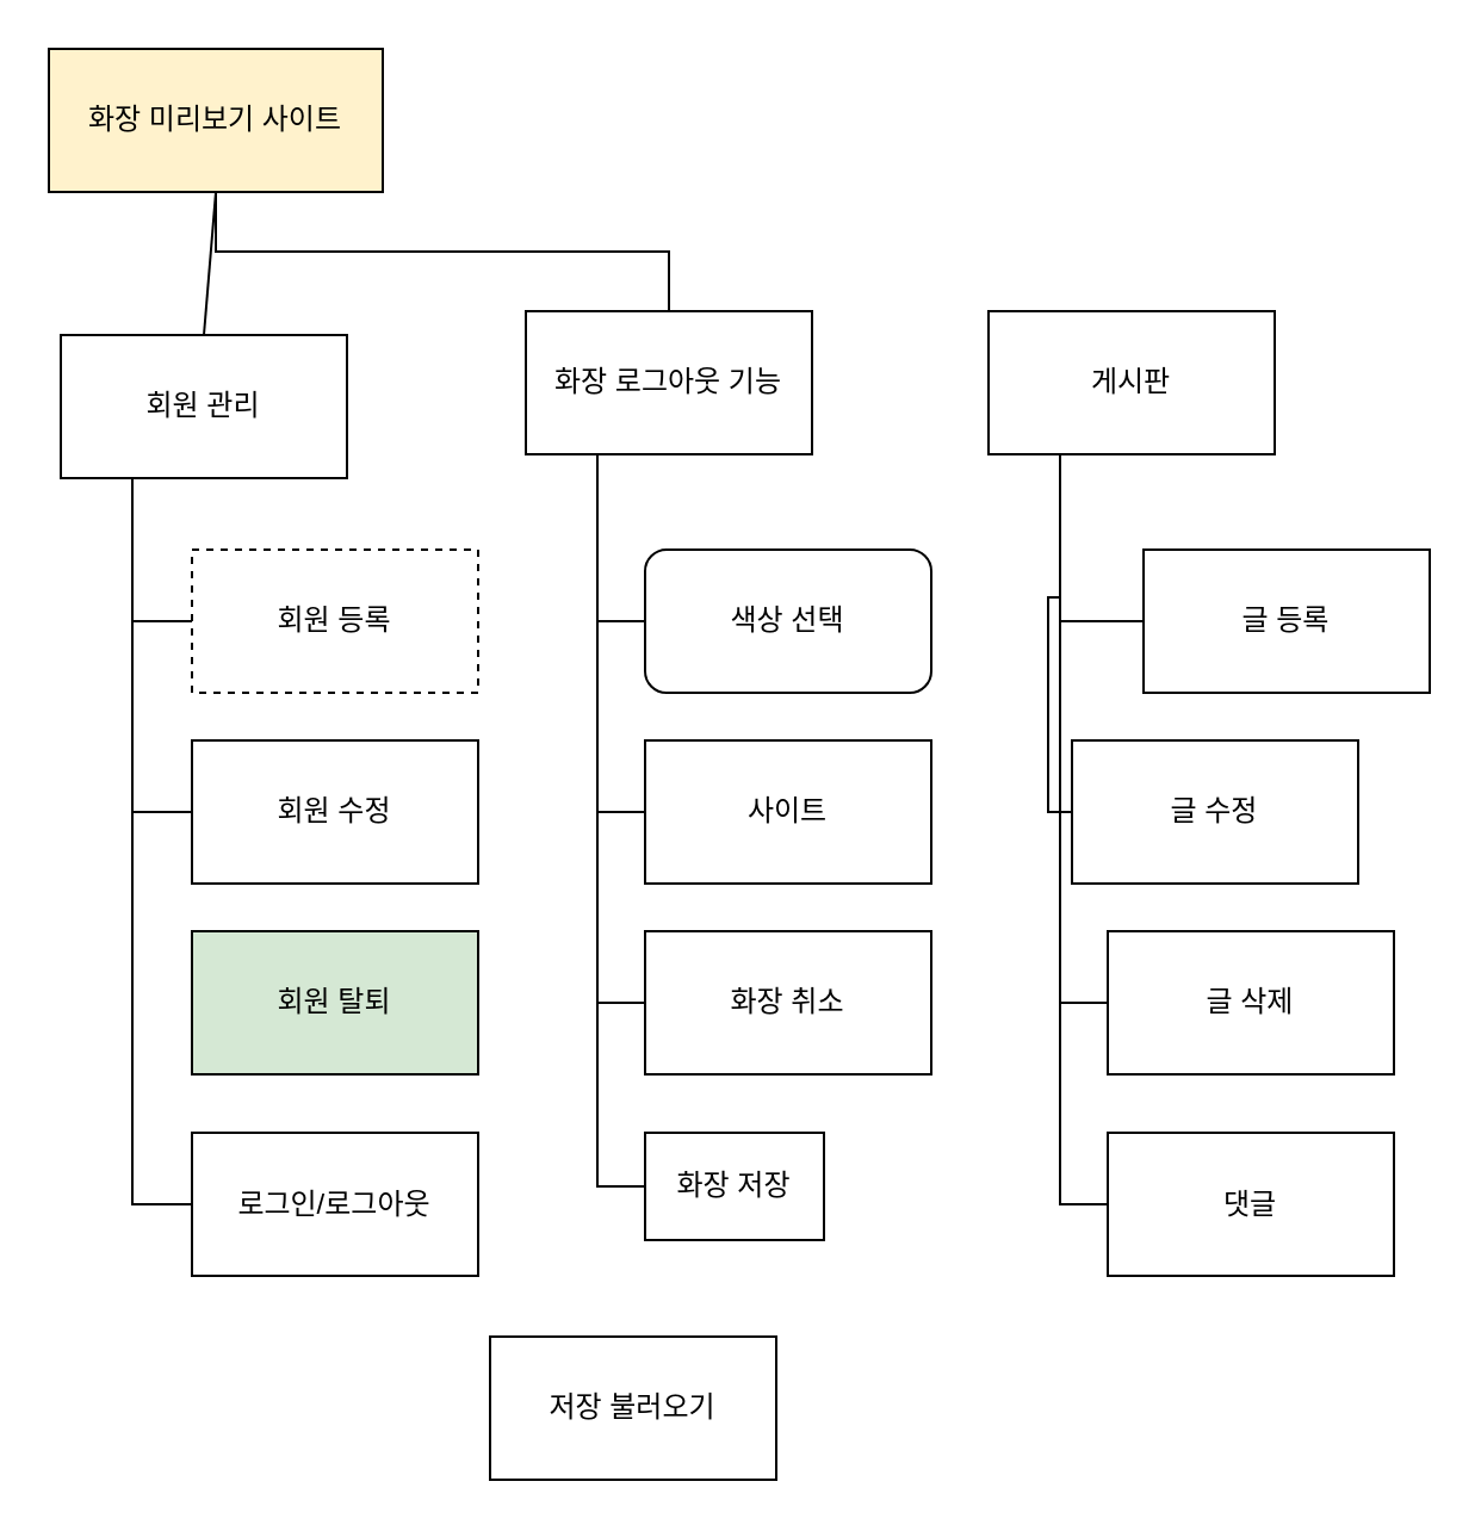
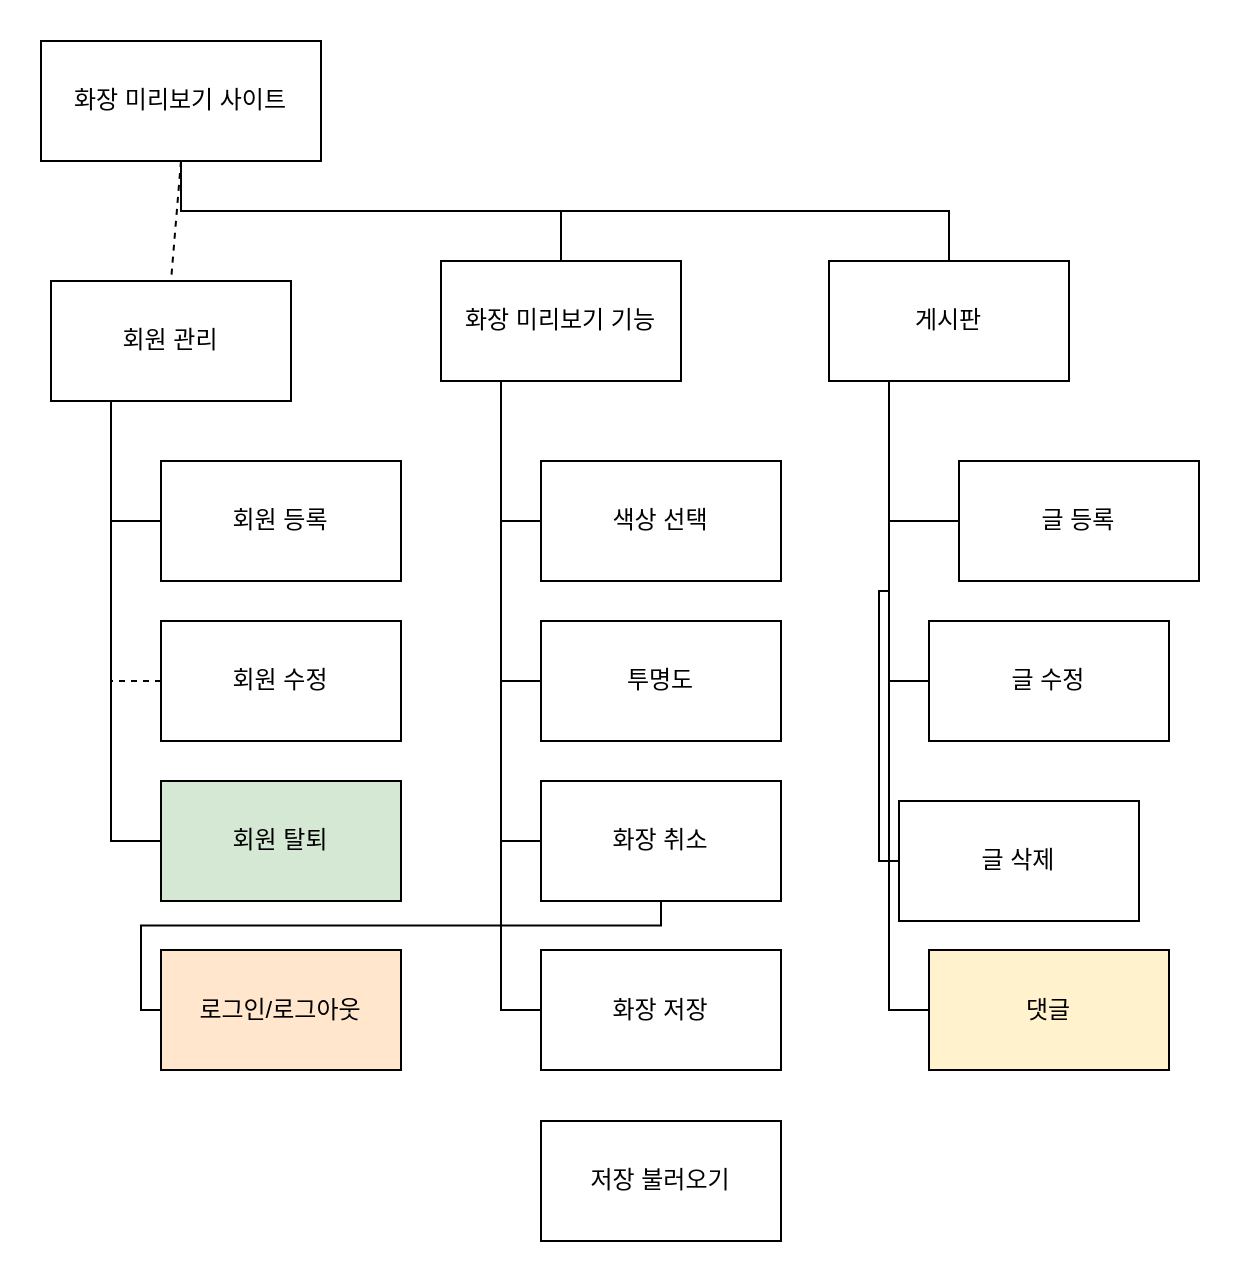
- <mxCell id="2" value="&lt;font style=&quot;vertical-align: inherit;&quot;&gt;&lt;font style=&quot;vertical-align: inherit;&quot;&gt;화장 미리보기 사이트&lt;/font&gt;&lt;/font&gt;" style="rounded=0;whiteSpace=wrap;html=1;fillColor=#fff2cc;" vertex="1" parent="1"><mxGeometry x="20" y="20" width="140" height="60" as="geometry" /></mxCell>
+ <mxCell id="2" value="&lt;font style=&quot;vertical-align: inherit;&quot;&gt;&lt;font style=&quot;vertical-align: inherit;&quot;&gt;화장 미리보기 사이트&lt;/font&gt;&lt;/font&gt;" style="rounded=0;whiteSpace=wrap;html=1;" vertex="1" parent="1"><mxGeometry x="20" y="20" width="140" height="60" as="geometry" /></mxCell>
+ <mxCell id="23" value="" style="endArrow=none;html=1;rounded=0;exitX=0.5;exitY=1;exitDx=0;exitDy=0;entryX=0.5;entryY=0;entryDx=0;entryDy=0;edgeStyle=orthogonalEdgeStyle;" edge="1" parent="1" source="2" target="13"><mxGeometry width="50" height="50" relative="1" as="geometry"><mxPoint x="200" y="230" as="sourcePoint" /><mxPoint x="250" y="180" as="targetPoint" /></mxGeometry></mxCell>
- <mxCell id="21" value="" style="endArrow=none;html=1;rounded=0;entryX=0.5;entryY=0;entryDx=0;entryDy=0;exitX=0.5;exitY=1;exitDx=0;exitDy=0;" edge="1" parent="1" source="2" target="3"><mxGeometry width="50" height="50" relative="1" as="geometry"><mxPoint x="250" y="260" as="sourcePoint" /><mxPoint x="300" y="210" as="targetPoint" /></mxGeometry></mxCell>
+ <mxCell id="21" value="" style="endArrow=none;html=1;rounded=0;entryX=0.5;entryY=0;entryDx=0;entryDy=0;exitX=0.5;exitY=1;exitDx=0;exitDy=0;dashed=1;" edge="1" parent="1" source="2" target="3"><mxGeometry width="50" height="50" relative="1" as="geometry"><mxPoint x="250" y="260" as="sourcePoint" /><mxPoint x="300" y="210" as="targetPoint" /></mxGeometry></mxCell>
- <mxCell id="8" value="화장 로그아웃 기능" style="rounded=0;whiteSpace=wrap;html=1;" vertex="1" parent="1"><mxGeometry x="220" y="130" width="120" height="60" as="geometry" /></mxCell>
+ <mxCell id="8" value="화장 미리보기 기능" style="rounded=0;whiteSpace=wrap;html=1;" vertex="1" parent="1"><mxGeometry x="220" y="130" width="120" height="60" as="geometry" /></mxCell>
- <mxCell id="4" value="&lt;font style=&quot;vertical-align: inherit;&quot;&gt;&lt;font style=&quot;vertical-align: inherit;&quot;&gt;&lt;font style=&quot;vertical-align: inherit;&quot;&gt;&lt;font style=&quot;vertical-align: inherit;&quot;&gt;회원 등록&lt;/font&gt;&lt;/font&gt;&lt;/font&gt;&lt;/font&gt;" style="rounded=0;whiteSpace=wrap;html=1;dashed=1;" vertex="1" parent="1"><mxGeometry x="80" y="230" width="120" height="60" as="geometry" /></mxCell>
+ <mxCell id="4" value="&lt;font style=&quot;vertical-align: inherit;&quot;&gt;&lt;font style=&quot;vertical-align: inherit;&quot;&gt;&lt;font style=&quot;vertical-align: inherit;&quot;&gt;&lt;font style=&quot;vertical-align: inherit;&quot;&gt;회원 등록&lt;/font&gt;&lt;/font&gt;&lt;/font&gt;&lt;/font&gt;" style="rounded=0;whiteSpace=wrap;html=1;" vertex="1" parent="1"><mxGeometry x="80" y="230" width="120" height="60" as="geometry" /></mxCell>
- <mxCell id="9" value="&lt;font style=&quot;vertical-align: inherit;&quot;&gt;&lt;font style=&quot;vertical-align: inherit;&quot;&gt;&lt;font style=&quot;vertical-align: inherit;&quot;&gt;&lt;font style=&quot;vertical-align: inherit;&quot;&gt;색상 선택&lt;/font&gt;&lt;/font&gt;&lt;/font&gt;&lt;/font&gt;" style="whiteSpace=wrap;html=1;rounded=1;" vertex="1" parent="1"><mxGeometry x="270" y="230" width="120" height="60" as="geometry" /></mxCell>
+ <mxCell id="9" value="&lt;font style=&quot;vertical-align: inherit;&quot;&gt;&lt;font style=&quot;vertical-align: inherit;&quot;&gt;&lt;font style=&quot;vertical-align: inherit;&quot;&gt;&lt;font style=&quot;vertical-align: inherit;&quot;&gt;색상 선택&lt;/font&gt;&lt;/font&gt;&lt;/font&gt;&lt;/font&gt;" style="rounded=0;whiteSpace=wrap;html=1;" vertex="1" parent="1"><mxGeometry x="270" y="230" width="120" height="60" as="geometry" /></mxCell>
- <mxCell id="25" value="" style="endArrow=none;html=1;rounded=0;exitX=0.25;exitY=1;exitDx=0;exitDy=0;entryX=0;entryY=0.5;entryDx=0;entryDy=0;edgeStyle=orthogonalEdgeStyle;" edge="1" parent="1" source="3" target="5"><mxGeometry width="50" height="50" relative="1" as="geometry"><mxPoint x="200" y="370" as="sourcePoint" /><mxPoint x="250" y="320" as="targetPoint" /></mxGeometry></mxCell>
+ <mxCell id="25" value="" style="endArrow=none;html=1;rounded=0;exitX=0.25;exitY=1;exitDx=0;exitDy=0;entryX=0;entryY=0.5;entryDx=0;entryDy=0;edgeStyle=orthogonalEdgeStyle;dashed=1;" edge="1" parent="1" source="3" target="5"><mxGeometry width="50" height="50" relative="1" as="geometry"><mxPoint x="200" y="370" as="sourcePoint" /><mxPoint x="250" y="320" as="targetPoint" /></mxGeometry></mxCell>
- <mxCell id="10" value="&lt;font style=&quot;vertical-align: inherit;&quot;&gt;&lt;font style=&quot;vertical-align: inherit;&quot;&gt;&lt;font style=&quot;vertical-align: inherit;&quot;&gt;&lt;font style=&quot;vertical-align: inherit;&quot;&gt;&lt;font style=&quot;vertical-align: inherit;&quot;&gt;&lt;font style=&quot;vertical-align: inherit;&quot;&gt;사이트&lt;/font&gt;&lt;/font&gt;&lt;/font&gt;&lt;/font&gt;&lt;/font&gt;&lt;/font&gt;" style="rounded=0;whiteSpace=wrap;html=1;" vertex="1" parent="1"><mxGeometry x="270" y="310" width="120" height="60" as="geometry" /></mxCell>
+ <mxCell id="10" value="&lt;font style=&quot;vertical-align: inherit;&quot;&gt;&lt;font style=&quot;vertical-align: inherit;&quot;&gt;&lt;font style=&quot;vertical-align: inherit;&quot;&gt;&lt;font style=&quot;vertical-align: inherit;&quot;&gt;&lt;font style=&quot;vertical-align: inherit;&quot;&gt;&lt;font style=&quot;vertical-align: inherit;&quot;&gt;투명도&lt;/font&gt;&lt;/font&gt;&lt;/font&gt;&lt;/font&gt;&lt;/font&gt;&lt;/font&gt;" style="rounded=0;whiteSpace=wrap;html=1;" vertex="1" parent="1"><mxGeometry x="270" y="310" width="120" height="60" as="geometry" /></mxCell>
- <mxCell id="15" value="&lt;font style=&quot;vertical-align: inherit;&quot;&gt;&lt;font style=&quot;vertical-align: inherit;&quot;&gt;&lt;font style=&quot;vertical-align: inherit;&quot;&gt;&lt;font style=&quot;vertical-align: inherit;&quot;&gt;&lt;font style=&quot;vertical-align: inherit;&quot;&gt;&lt;font style=&quot;vertical-align: inherit;&quot;&gt;글 수정&lt;/font&gt;&lt;/font&gt;&lt;/font&gt;&lt;/font&gt;&lt;/font&gt;&lt;/font&gt;" style="rounded=0;whiteSpace=wrap;html=1;" vertex="1" parent="1"><mxGeometry x="449" y="310" width="120" height="60" as="geometry" /></mxCell>
+ <mxCell id="15" value="&lt;font style=&quot;vertical-align: inherit;&quot;&gt;&lt;font style=&quot;vertical-align: inherit;&quot;&gt;&lt;font style=&quot;vertical-align: inherit;&quot;&gt;&lt;font style=&quot;vertical-align: inherit;&quot;&gt;&lt;font style=&quot;vertical-align: inherit;&quot;&gt;&lt;font style=&quot;vertical-align: inherit;&quot;&gt;글 수정&lt;/font&gt;&lt;/font&gt;&lt;/font&gt;&lt;/font&gt;&lt;/font&gt;&lt;/font&gt;" style="rounded=0;whiteSpace=wrap;html=1;" vertex="1" parent="1"><mxGeometry x="464" y="310" width="120" height="60" as="geometry" /></mxCell>
+ <mxCell id="24" value="" style="endArrow=none;html=1;rounded=0;entryX=0.25;entryY=1;entryDx=0;entryDy=0;exitX=0;exitY=0.5;exitDx=0;exitDy=0;edgeStyle=orthogonalEdgeStyle;" edge="1" parent="1" source="6" target="3"><mxGeometry width="50" height="50" relative="1" as="geometry"><mxPoint x="200" y="370" as="sourcePoint" /><mxPoint x="250" y="320" as="targetPoint" /></mxGeometry></mxCell>
- <mxCell id="16" value="&lt;font style=&quot;vertical-align: inherit;&quot;&gt;&lt;font style=&quot;vertical-align: inherit;&quot;&gt;&lt;font style=&quot;vertical-align: inherit;&quot;&gt;&lt;font style=&quot;vertical-align: inherit;&quot;&gt;&lt;font style=&quot;vertical-align: inherit;&quot;&gt;&lt;font style=&quot;vertical-align: inherit;&quot;&gt;&lt;font style=&quot;vertical-align: inherit;&quot;&gt;&lt;font style=&quot;vertical-align: inherit;&quot;&gt;글 삭제&lt;/font&gt;&lt;/font&gt;&lt;/font&gt;&lt;/font&gt;&lt;/font&gt;&lt;/font&gt;&lt;/font&gt;&lt;/font&gt;" style="rounded=0;whiteSpace=wrap;html=1;" vertex="1" parent="1"><mxGeometry x="464" y="390" width="120" height="60" as="geometry" /></mxCell>
+ <mxCell id="16" value="&lt;font style=&quot;vertical-align: inherit;&quot;&gt;&lt;font style=&quot;vertical-align: inherit;&quot;&gt;&lt;font style=&quot;vertical-align: inherit;&quot;&gt;&lt;font style=&quot;vertical-align: inherit;&quot;&gt;&lt;font style=&quot;vertical-align: inherit;&quot;&gt;&lt;font style=&quot;vertical-align: inherit;&quot;&gt;&lt;font style=&quot;vertical-align: inherit;&quot;&gt;&lt;font style=&quot;vertical-align: inherit;&quot;&gt;글 삭제&lt;/font&gt;&lt;/font&gt;&lt;/font&gt;&lt;/font&gt;&lt;/font&gt;&lt;/font&gt;&lt;/font&gt;&lt;/font&gt;" style="rounded=0;whiteSpace=wrap;html=1;" vertex="1" parent="1"><mxGeometry x="449" y="400" width="120" height="60" as="geometry" /></mxCell>
- <mxCell id="19" value="" style="endArrow=none;html=1;rounded=0;entryX=0.25;entryY=1;entryDx=0;entryDy=0;exitX=0;exitY=0.5;exitDx=0;exitDy=0;edgeStyle=orthogonalEdgeStyle;" edge="1" parent="1" source="7" target="3"><mxGeometry width="50" height="50" relative="1" as="geometry"><mxPoint x="420" y="480" as="sourcePoint" /><mxPoint x="50" y="220" as="targetPoint" /></mxGeometry></mxCell>
+ <mxCell id="19" value="" style="endArrow=none;html=1;rounded=0;exitX=0;exitY=0.5;exitDx=0;exitDy=0;edgeStyle=orthogonalEdgeStyle;" edge="1" parent="1" source="7" target="11"><mxGeometry width="50" height="50" relative="1" as="geometry"><mxPoint x="420" y="480" as="sourcePoint" /><mxPoint x="50" y="220" as="targetPoint" /></mxGeometry></mxCell>
- <mxCell id="12" value="&lt;font style=&quot;vertical-align: inherit;&quot;&gt;&lt;font style=&quot;vertical-align: inherit;&quot;&gt;화장 저장&lt;/font&gt;&lt;/font&gt;" style="rounded=0;whiteSpace=wrap;html=1;" vertex="1" parent="1"><mxGeometry x="270" y="474.5" width="75" height="45" as="geometry" /></mxCell>
+ <mxCell id="12" value="&lt;font style=&quot;vertical-align: inherit;&quot;&gt;&lt;font style=&quot;vertical-align: inherit;&quot;&gt;화장 저장&lt;/font&gt;&lt;/font&gt;" style="rounded=0;whiteSpace=wrap;html=1;" vertex="1" parent="1"><mxGeometry x="270" y="474.5" width="120" height="60" as="geometry" /></mxCell>
- <mxCell id="7" value="&lt;font style=&quot;vertical-align: inherit;&quot;&gt;&lt;font style=&quot;vertical-align: inherit;&quot;&gt;로그인/로그아웃&lt;/font&gt;&lt;/font&gt;" style="rounded=0;whiteSpace=wrap;html=1;" vertex="1" parent="1"><mxGeometry x="80" y="474.5" width="120" height="60" as="geometry" /></mxCell>
+ <mxCell id="7" value="&lt;font style=&quot;vertical-align: inherit;&quot;&gt;&lt;font style=&quot;vertical-align: inherit;&quot;&gt;로그인/로그아웃&lt;/font&gt;&lt;/font&gt;" style="rounded=0;whiteSpace=wrap;html=1;fillColor=#ffe6cc;" vertex="1" parent="1"><mxGeometry x="80" y="474.5" width="120" height="60" as="geometry" /></mxCell>
- <mxCell id="17" value="&lt;font style=&quot;vertical-align: inherit;&quot;&gt;&lt;font style=&quot;vertical-align: inherit;&quot;&gt;댓글&lt;/font&gt;&lt;/font&gt;" style="rounded=0;whiteSpace=wrap;html=1;" vertex="1" parent="1"><mxGeometry x="464" y="474.5" width="120" height="60" as="geometry" /></mxCell>
+ <mxCell id="17" value="&lt;font style=&quot;vertical-align: inherit;&quot;&gt;&lt;font style=&quot;vertical-align: inherit;&quot;&gt;댓글&lt;/font&gt;&lt;/font&gt;" style="rounded=0;whiteSpace=wrap;html=1;fillColor=#fff2cc;" vertex="1" parent="1"><mxGeometry x="464" y="474.5" width="120" height="60" as="geometry" /></mxCell>
- <mxCell id="18" value="&lt;font style=&quot;vertical-align: inherit;&quot;&gt;&lt;font style=&quot;vertical-align: inherit;&quot;&gt;저장 불러오기&lt;/font&gt;&lt;/font&gt;" style="rounded=0;whiteSpace=wrap;html=1;" vertex="1" parent="1"><mxGeometry x="205" y="560" width="120" height="60" as="geometry" /></mxCell>
+ <mxCell id="18" value="&lt;font style=&quot;vertical-align: inherit;&quot;&gt;&lt;font style=&quot;vertical-align: inherit;&quot;&gt;저장 불러오기&lt;/font&gt;&lt;/font&gt;" style="rounded=0;whiteSpace=wrap;html=1;" vertex="1" parent="1"><mxGeometry x="270" y="560" width="120" height="60" as="geometry" /></mxCell>
